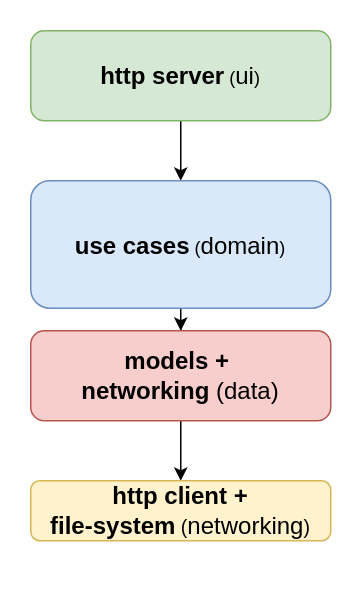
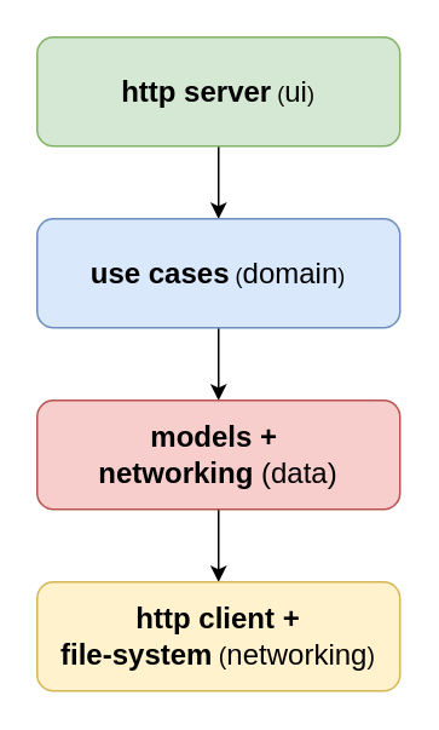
- <mxCell id="5" value="&lt;font size=&quot;1&quot;&gt;&lt;b&gt;&lt;font style=&quot;font-size: 16px;&quot;&gt;use cases&lt;/font&gt;&lt;/b&gt;&lt;/font&gt; (&lt;font style=&quot;font-size: 16px;&quot;&gt;domain&lt;/font&gt;)" style="rounded=1;whiteSpace=wrap;html=1;fillColor=#dae8fc;strokeColor=#6c8ebf;" vertex="1" parent="1"><mxGeometry x="20" y="120" width="200" height="85" as="geometry" /></mxCell>
+ <mxCell id="5" value="&lt;font size=&quot;1&quot;&gt;&lt;b&gt;&lt;font style=&quot;font-size: 16px;&quot;&gt;use cases&lt;/font&gt;&lt;/b&gt;&lt;/font&gt; (&lt;font style=&quot;font-size: 16px;&quot;&gt;domain&lt;/font&gt;)" style="rounded=1;whiteSpace=wrap;html=1;fillColor=#dae8fc;strokeColor=#6c8ebf;" vertex="1" parent="1"><mxGeometry y="120" width="200" height="60" as="geometry" x="20" /></mxCell>
- <mxCell id="8" value="&lt;div&gt;&lt;font size=&quot;1&quot;&gt;&lt;b&gt;&lt;font style=&quot;font-size: 16px;&quot;&gt;http client +&lt;/font&gt;&lt;/b&gt;&lt;/font&gt;&lt;/div&gt;&lt;div style=&quot;font-size: 13px;&quot;&gt;&lt;font size=&quot;1&quot;&gt;&lt;b&gt;&lt;font style=&quot;font-size: 16px;&quot;&gt;file-system&lt;/font&gt;&lt;/b&gt;&lt;/font&gt; (&lt;font style=&quot;font-size: 16px;&quot;&gt;networking&lt;/font&gt;)&lt;/div&gt;" style="rounded=1;whiteSpace=wrap;html=1;fillColor=#fff2cc;strokeColor=#d6b656;" vertex="1" parent="1"><mxGeometry x="20" y="320" width="200" height="40" as="geometry" /></mxCell>
+ <mxCell id="8" value="&lt;div&gt;&lt;font size=&quot;1&quot;&gt;&lt;b&gt;&lt;font style=&quot;font-size: 16px;&quot;&gt;http client +&lt;/font&gt;&lt;/b&gt;&lt;/font&gt;&lt;/div&gt;&lt;div style=&quot;font-size: 13px;&quot;&gt;&lt;font size=&quot;1&quot;&gt;&lt;b&gt;&lt;font style=&quot;font-size: 16px;&quot;&gt;file-system&lt;/font&gt;&lt;/b&gt;&lt;/font&gt; (&lt;font style=&quot;font-size: 16px;&quot;&gt;networking&lt;/font&gt;)&lt;/div&gt;" style="rounded=1;whiteSpace=wrap;html=1;fillColor=#fff2cc;strokeColor=#d6b656;" vertex="1" parent="1"><mxGeometry y="320" width="200" height="60" as="geometry" x="20" /></mxCell>
